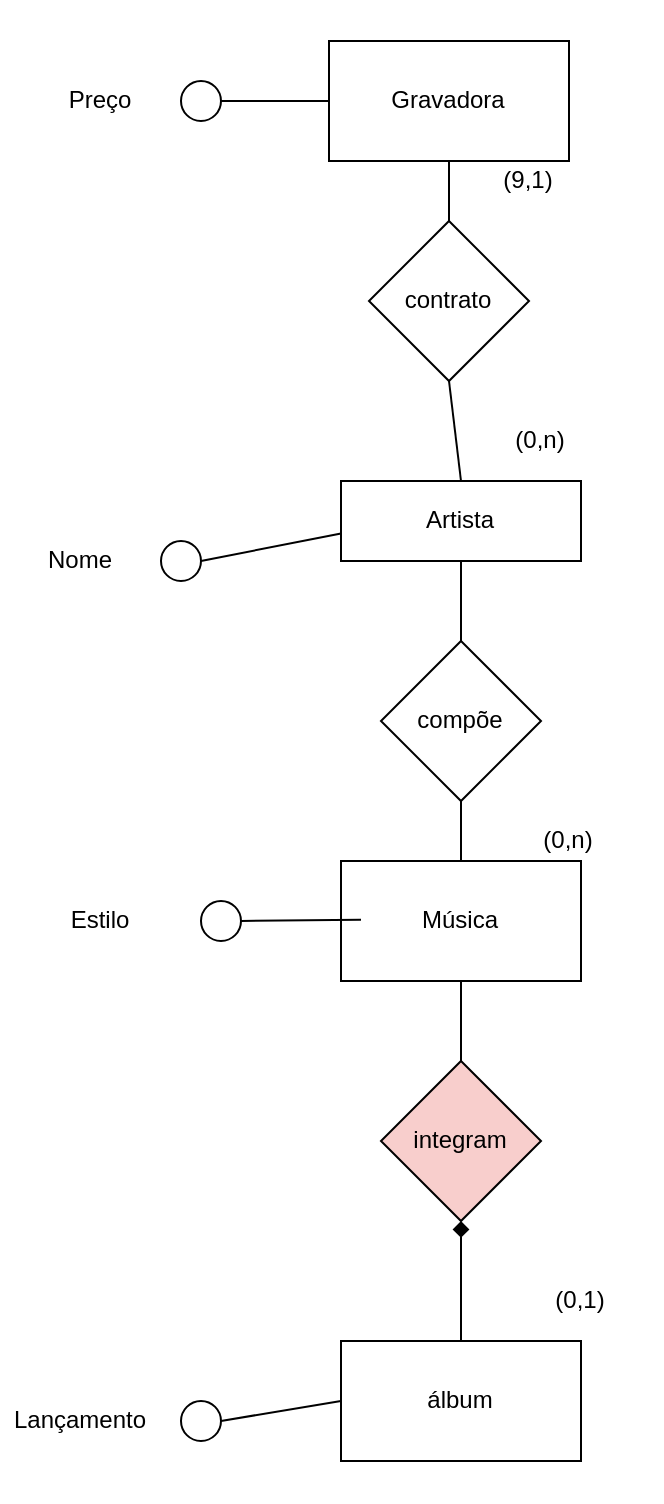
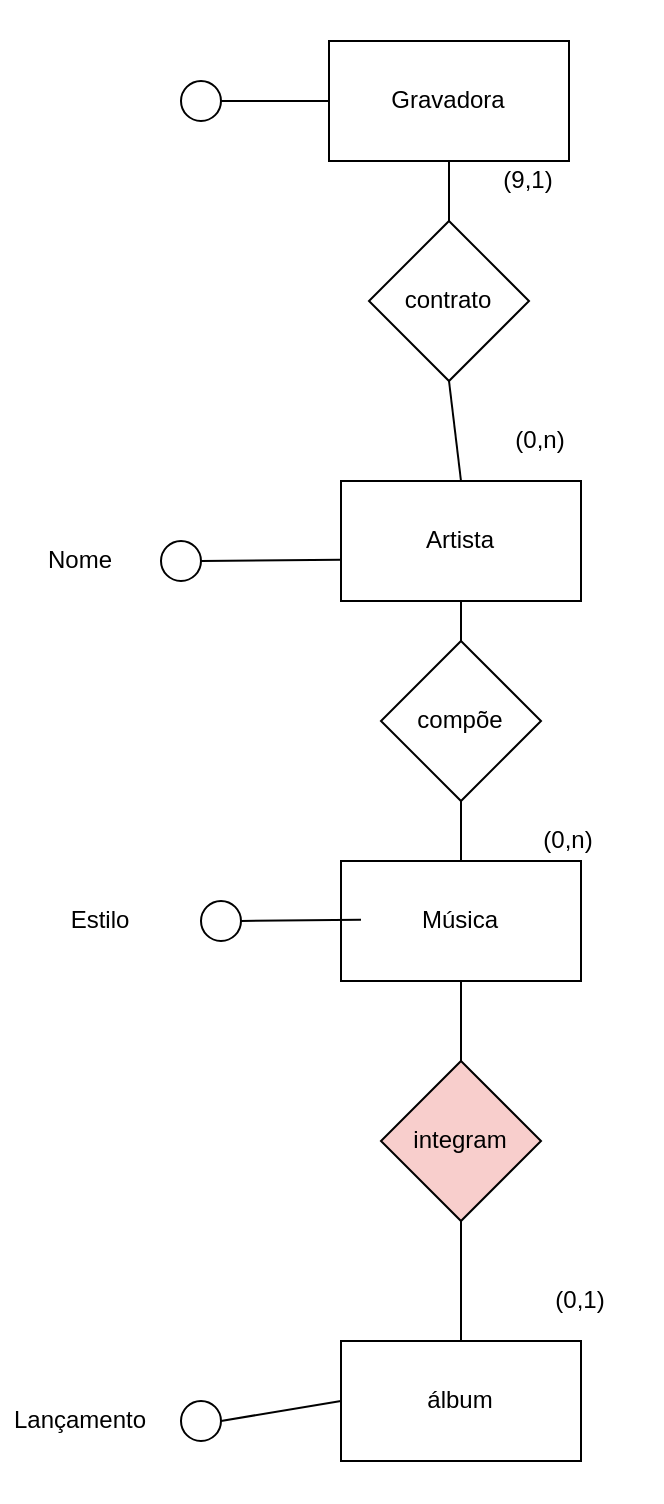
- <mxCell id="27" value="Preço" style="text;html=1;strokeColor=none;fillColor=none;align=center;verticalAlign=middle;whiteSpace=wrap;rounded=0;" vertex="1" parent="1"><mxGeometry x="30" y="40" width="40" height="20" as="geometry" /></mxCell>
- <mxCell id="5" value="Artista" style="rounded=0;whiteSpace=wrap;html=1;" vertex="1" parent="1"><mxGeometry x="170" y="240" width="120" height="40" as="geometry" /></mxCell>
+ <mxCell id="5" value="Artista" style="rounded=0;whiteSpace=wrap;html=1;" vertex="1" parent="1"><mxGeometry x="170" y="240" width="120" height="60" as="geometry" /></mxCell>
- <mxCell id="14" value="" style="endArrow=diamond;html=1;entryX=0.5;entryY=1;entryDx=0;entryDy=0;exitX=0.5;exitY=0;exitDx=0;exitDy=0;" edge="1" parent="1" source="4" target="8"><mxGeometry width="50" height="50" relative="1" as="geometry"><mxPoint x="80" y="380" as="sourcePoint" /><mxPoint x="130" y="330" as="targetPoint" /></mxGeometry></mxCell>
+ <mxCell id="14" value="" style="endArrow=none;html=1;entryX=0.5;entryY=1;entryDx=0;entryDy=0;exitX=0.5;exitY=0;exitDx=0;exitDy=0;" edge="1" parent="1" source="4" target="8"><mxGeometry width="50" height="50" relative="1" as="geometry"><mxPoint x="80" y="380" as="sourcePoint" /><mxPoint x="130" y="330" as="targetPoint" /></mxGeometry></mxCell>
